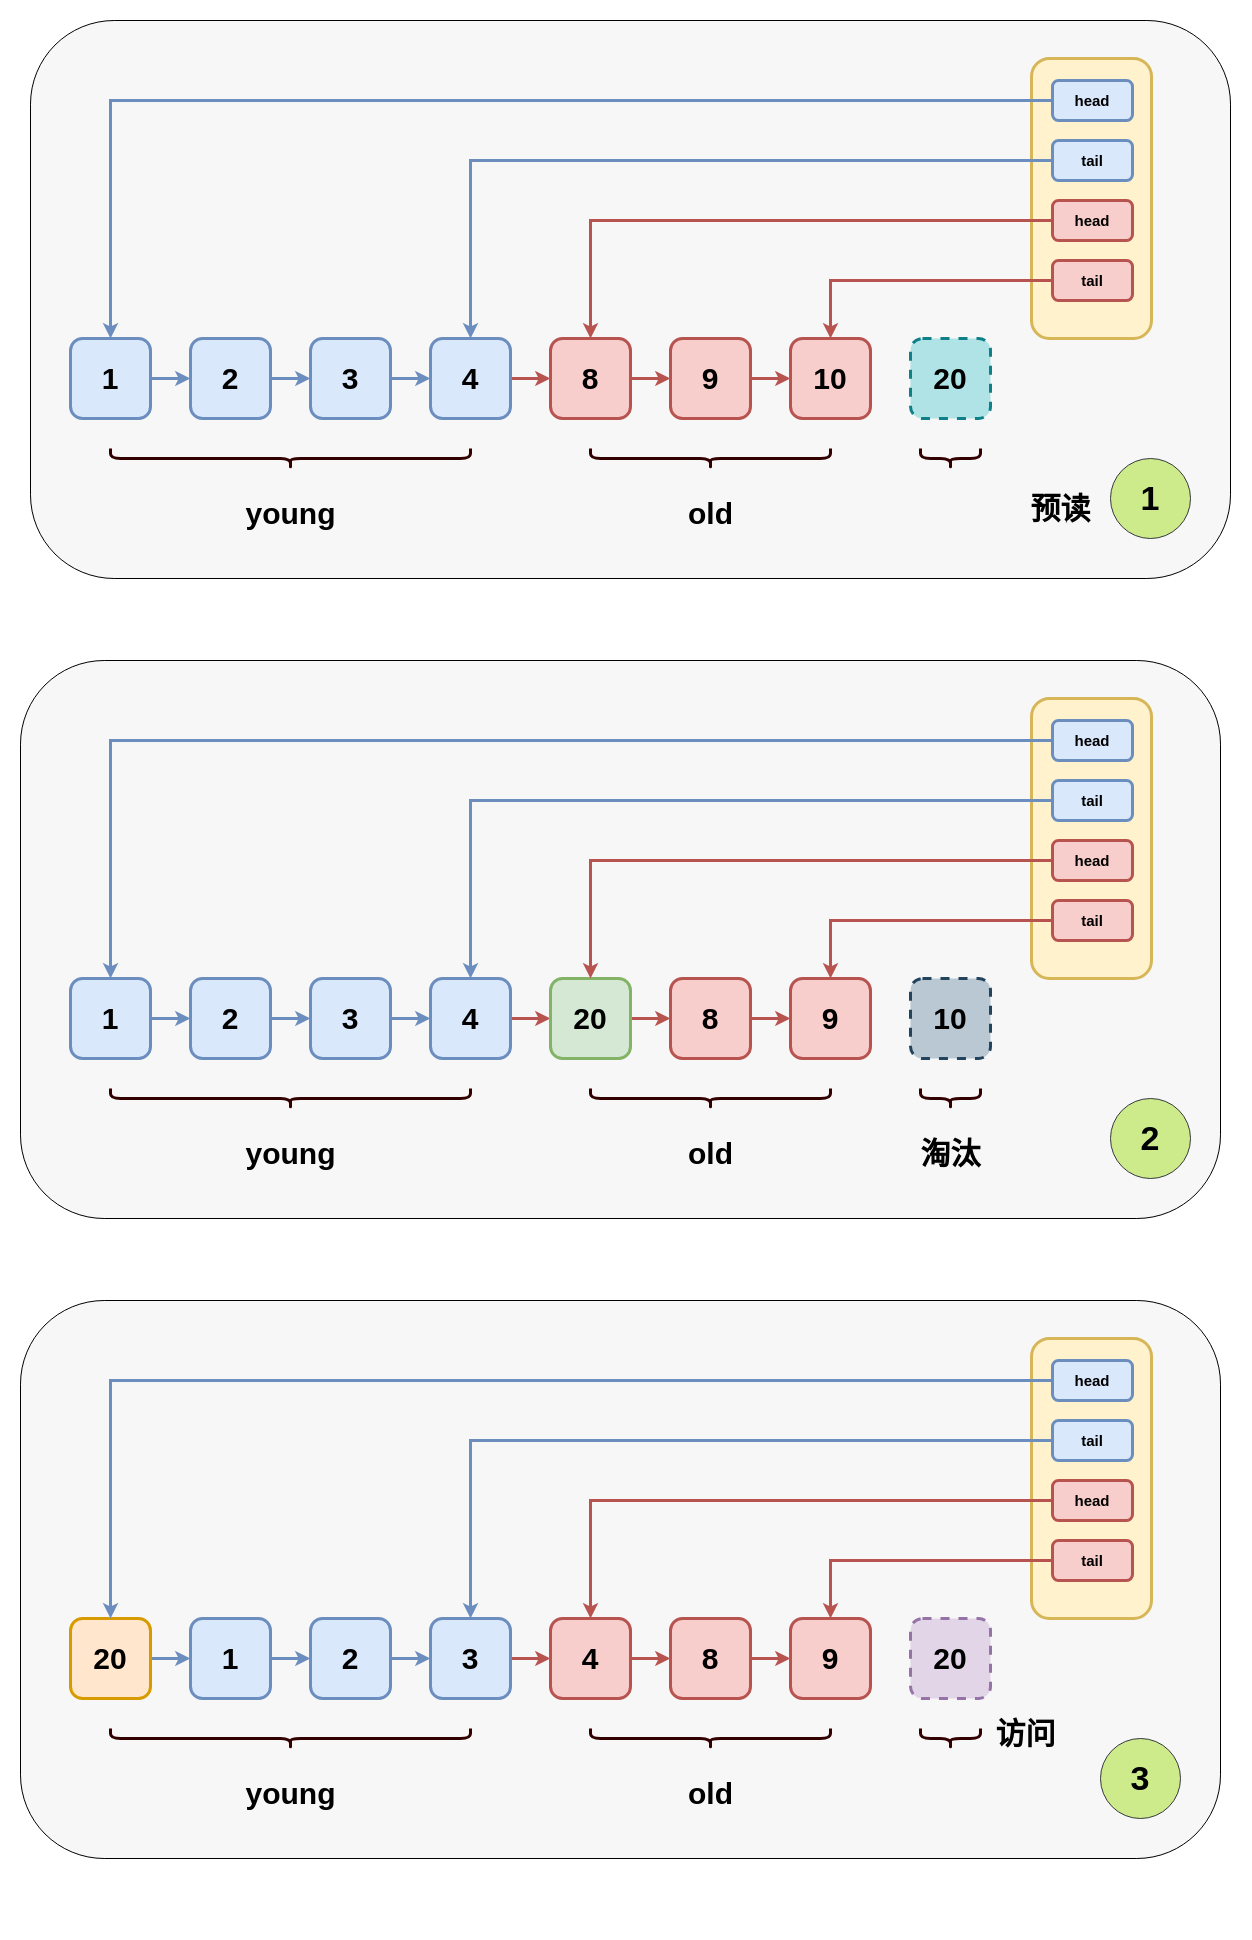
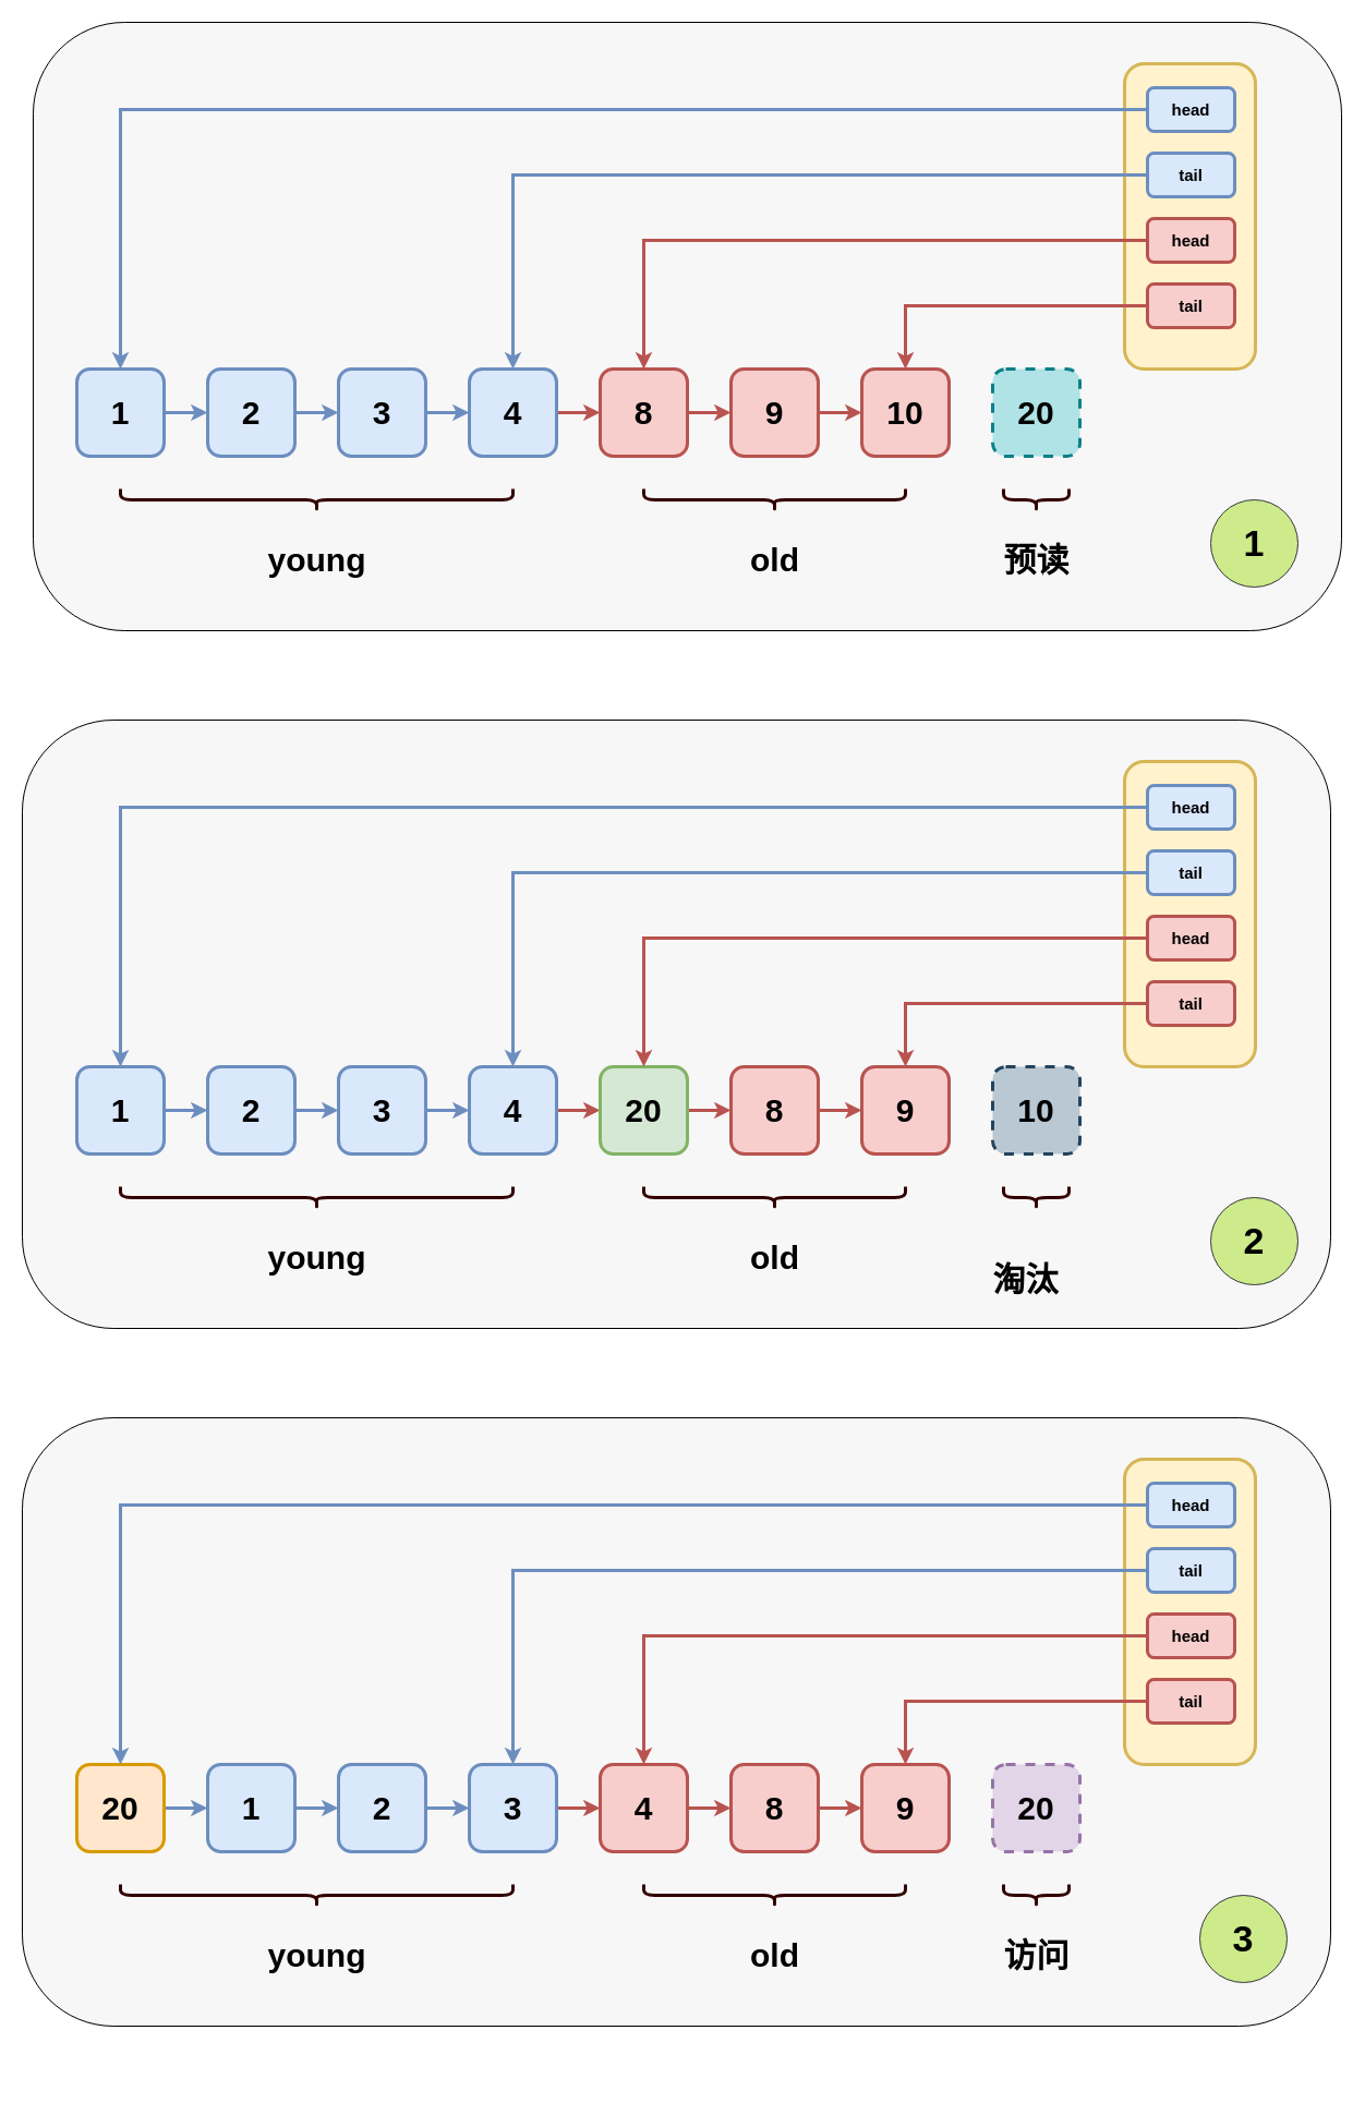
- <mxCell id="91" value="预读" style="text;html=1;align=center;verticalAlign=middle;resizable=0;points=[];autosize=1;strokeColor=none;fillColor=none;fontSize=30;fontStyle=1" vertex="1" parent="1"><mxGeometry x="1020" y="483" width="80" height="50" as="geometry" /></mxCell>
+ <mxCell id="91" value="预读" style="text;html=1;align=center;verticalAlign=middle;resizable=0;points=[];autosize=1;strokeColor=none;fillColor=none;fontSize=30;fontStyle=1" vertex="1" parent="1"><mxGeometry x="910" y="488" width="80" height="50" as="geometry" /></mxCell>
- <mxCell id="33" value="淘汰" style="text;html=1;align=center;verticalAlign=middle;resizable=0;points=[];autosize=1;strokeColor=none;fillColor=none;fontSize=30;fontStyle=1" vertex="1" parent="1"><mxGeometry x="910" y="1128" width="80" height="50" as="geometry" /></mxCell>
+ <mxCell id="33" value="淘汰" style="text;html=1;align=center;verticalAlign=middle;resizable=0;points=[];autosize=1;strokeColor=none;fillColor=none;fontSize=30;fontStyle=1" vertex="1" parent="1"><mxGeometry x="900" y="1148" width="80" height="50" as="geometry" /></mxCell>
- <mxCell id="62" value="访问" style="text;html=1;align=center;verticalAlign=middle;resizable=0;points=[];autosize=1;strokeColor=none;fillColor=none;fontSize=30;fontStyle=1" vertex="1" parent="1"><mxGeometry x="985" y="1708" width="80" height="50" as="geometry" /></mxCell>
+ <mxCell id="62" value="访问" style="text;html=1;align=center;verticalAlign=middle;resizable=0;points=[];autosize=1;strokeColor=none;fillColor=none;fontSize=30;fontStyle=1" vertex="1" parent="1"><mxGeometry x="910" y="1768" width="80" height="50" as="geometry" /></mxCell>
